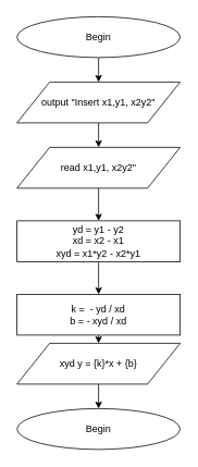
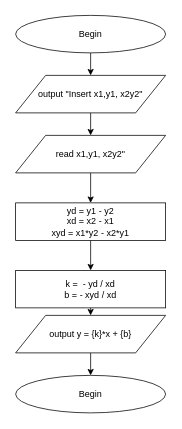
- <mxCell id="13" value="xyd y = {k}*x + {b}" style="shape=parallelogram;perimeter=parallelogramPerimeter;whiteSpace=wrap;html=1;" vertex="1" parent="1"><mxGeometry x="20" y="420" width="200" height="50" as="geometry" /></mxCell>
+ <mxCell id="13" value="output y = {k}*x + {b}" style="shape=parallelogram;perimeter=parallelogramPerimeter;whiteSpace=wrap;html=1;" vertex="1" parent="1"><mxGeometry x="20" y="420" width="200" height="50" as="geometry" /></mxCell>
